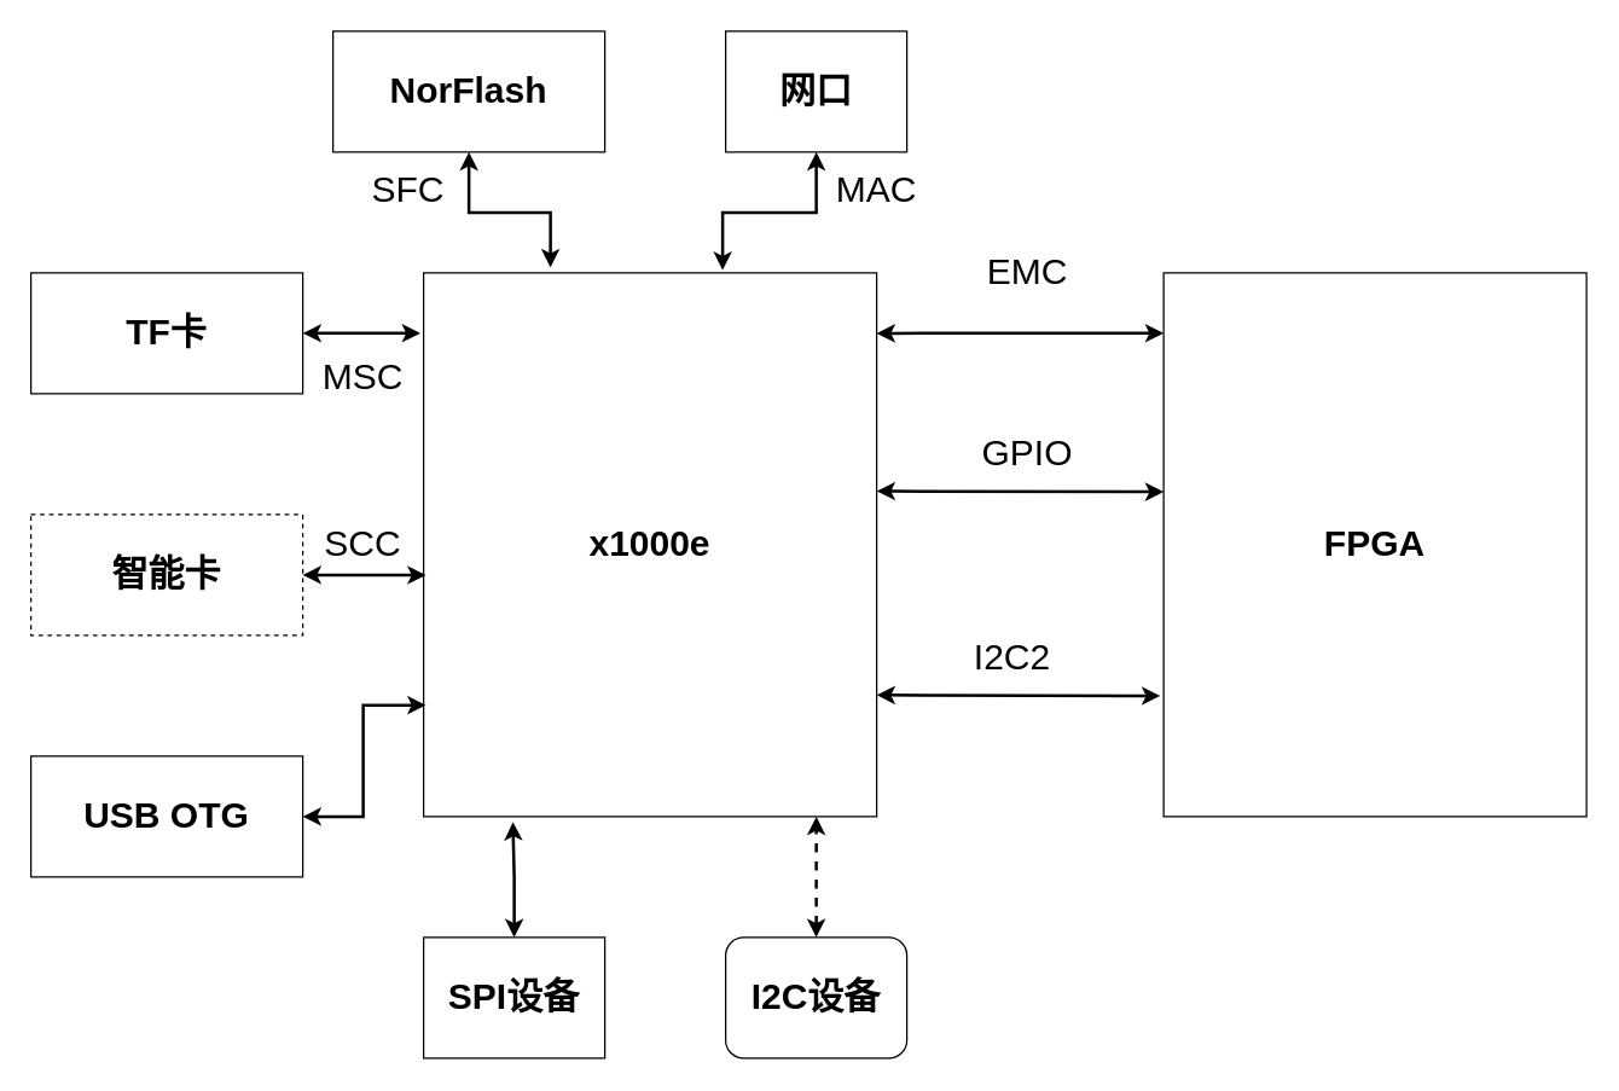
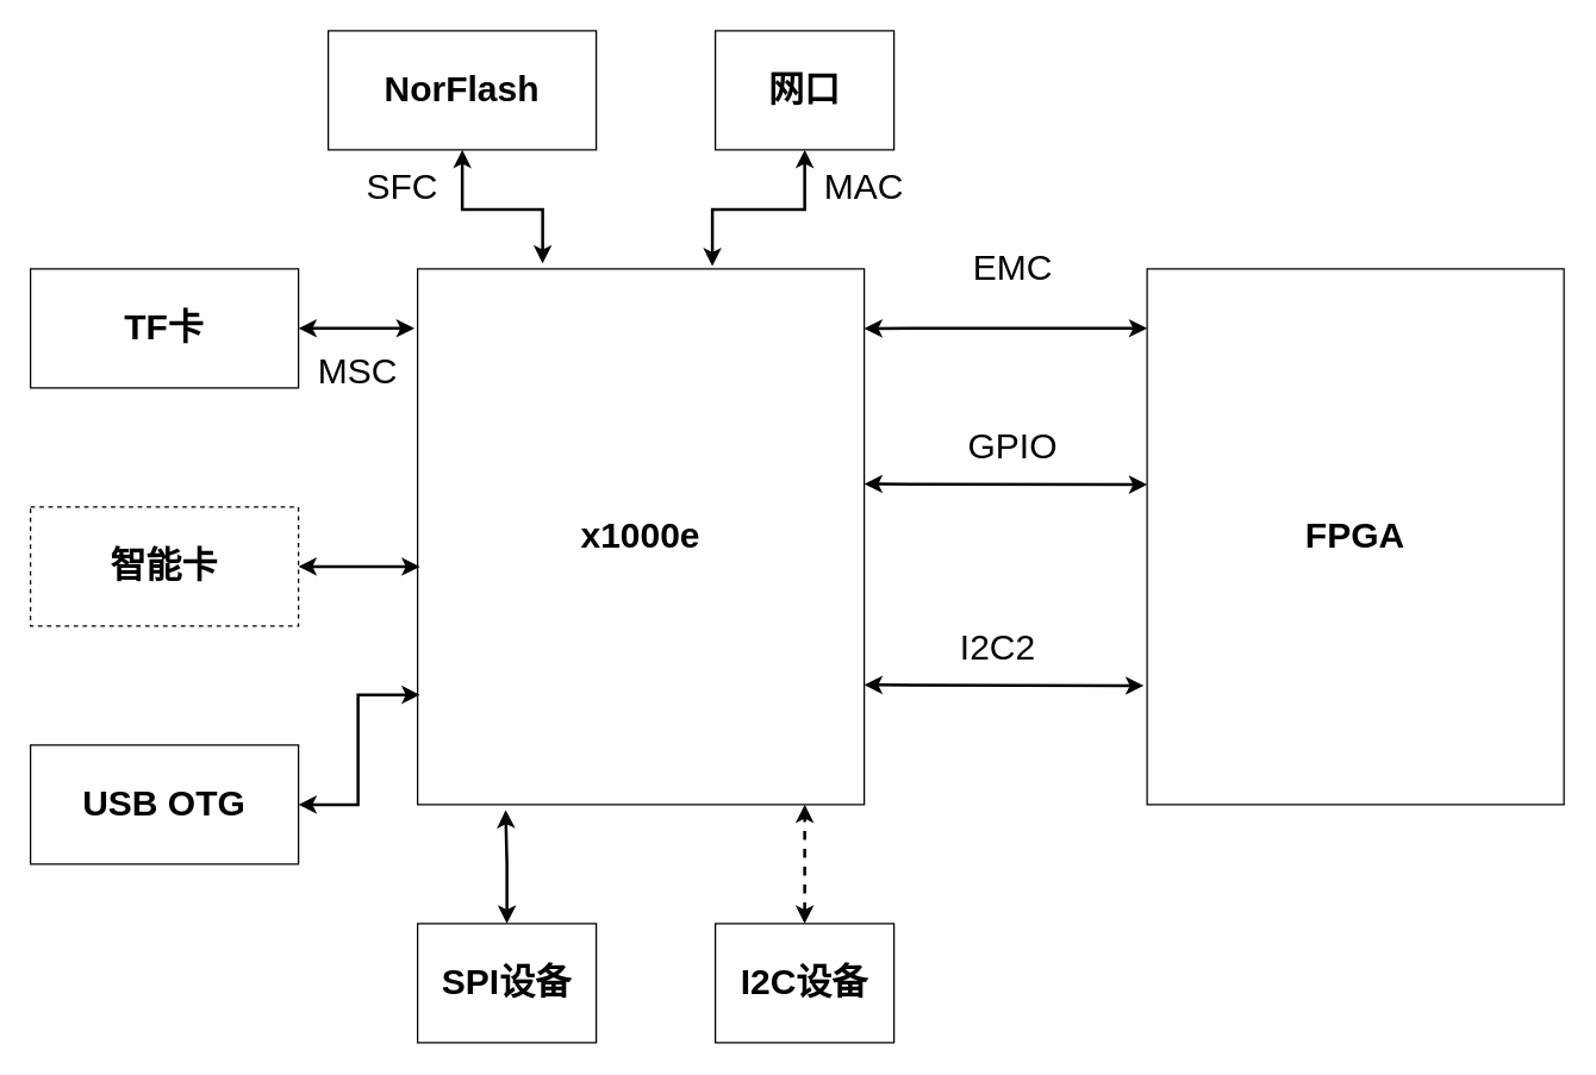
- <mxCell id="27" value="SCC" style="text;html=1;strokeColor=none;fillColor=none;align=center;verticalAlign=middle;whiteSpace=wrap;rounded=0;fontSize=24;" vertex="1" parent="1"><mxGeometry x="210" y="345" width="60" height="30" as="geometry" /></mxCell>
- <mxCell id="19" value="&lt;span style=&quot;font-size: 24px&quot;&gt;&lt;b&gt;I2C设备&lt;/b&gt;&lt;/span&gt;" style="whiteSpace=wrap;html=1;rounded=1;" vertex="1" parent="1"><mxGeometry x="480" y="620" width="120" height="80" as="geometry" /></mxCell>
+ <mxCell id="19" value="&lt;span style=&quot;font-size: 24px&quot;&gt;&lt;b&gt;I2C设备&lt;/b&gt;&lt;/span&gt;" style="rounded=0;whiteSpace=wrap;html=1;" vertex="1" parent="1"><mxGeometry x="480" y="620" width="120" height="80" as="geometry" /></mxCell>
